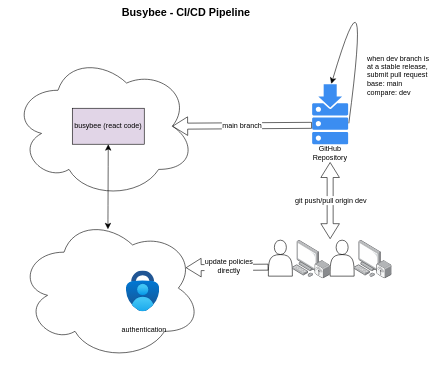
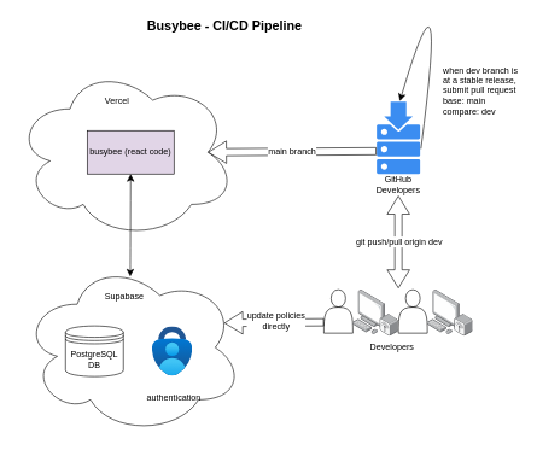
- <mxCell id="16" value="&lt;b&gt;&lt;font style=&quot;font-size: 18px;&quot;&gt;Busybee - CI/CD Pipeline&lt;/font&gt;&lt;/b&gt;" style="text;html=1;align=center;verticalAlign=middle;whiteSpace=wrap;rounded=0;" vertex="1" parent="1"><mxGeometry x="130" y="5" width="360" height="30" as="geometry" /></mxCell>
+ <mxCell id="16" value="&lt;b&gt;&lt;font style=&quot;font-size: 18px;&quot;&gt;Busybee - CI/CD Pipeline&lt;/font&gt;&lt;/b&gt;" style="text;html=1;align=center;verticalAlign=middle;whiteSpace=wrap;rounded=0;" vertex="1" parent="1"><mxGeometry x="130" y="20" width="360" height="30" as="geometry" /></mxCell>
+ <mxCell id="8" value="Vercel" style="text;html=1;align=center;verticalAlign=middle;whiteSpace=wrap;rounded=0;" vertex="1" parent="6"><mxGeometry x="110.431" y="32.727" width="63.103" height="32.727" as="geometry" /></mxCell>
- <mxCell id="4" value="GitHub&lt;div&gt;Repository&lt;/div&gt;" style="text;html=1;align=center;verticalAlign=middle;whiteSpace=wrap;rounded=0;" vertex="1" parent="2"><mxGeometry y="100" width="60" height="30" as="geometry" /></mxCell>
+ <mxCell id="4" value="GitHub&lt;div&gt;Developers&lt;/div&gt;" style="text;html=1;align=center;verticalAlign=middle;whiteSpace=wrap;rounded=0;" vertex="1" parent="2"><mxGeometry y="100" width="60" height="30" as="geometry" /></mxCell>
+ <mxCell id="24" value="Supabase" style="text;html=1;align=center;verticalAlign=middle;whiteSpace=wrap;rounded=0;" vertex="1" parent="22"><mxGeometry x="110.431" y="32.727" width="63.103" height="32.727" as="geometry" /></mxCell>
+ <mxCell id="13" value="Developers" style="text;html=1;align=center;verticalAlign=middle;whiteSpace=wrap;rounded=0;" vertex="1" parent="10"><mxGeometry y="64.2" width="203" height="30" as="geometry" /></mxCell>
+ <mxCell id="25" value="PostgreSQL&lt;div&gt;DB&lt;/div&gt;" style="shape=datastore;whiteSpace=wrap;html=1;" vertex="1" parent="22"><mxGeometry x="60" y="90" width="80" height="70" as="geometry" /></mxCell>
